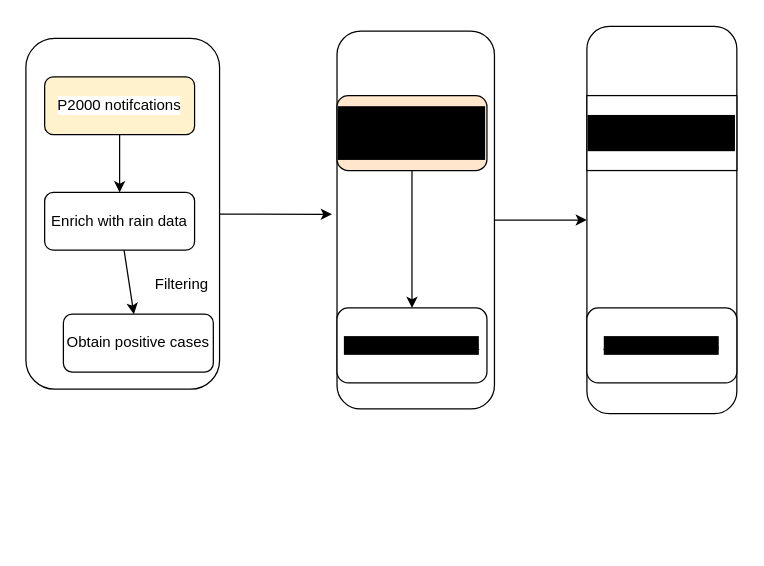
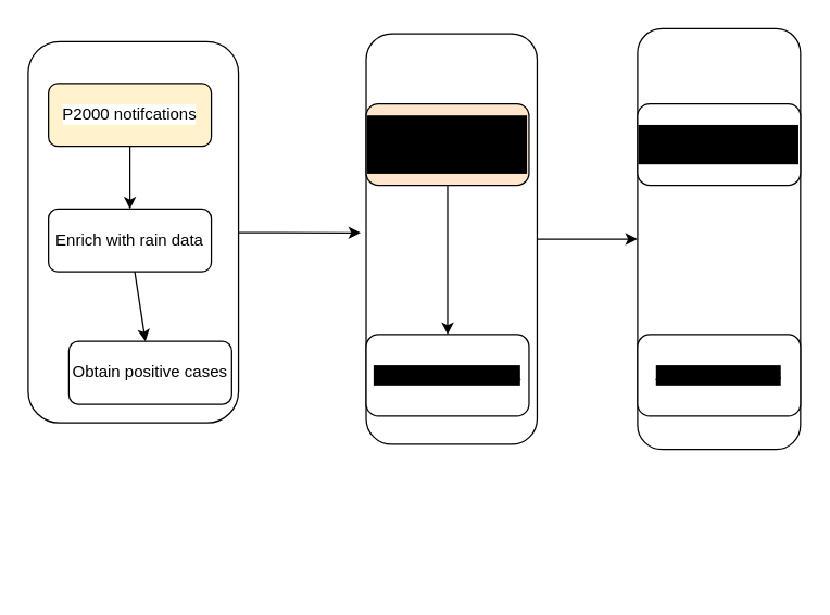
- <mxCell id="17" value="Merge positive and negative cases" style="whiteSpace=wrap;html=1;labelBackgroundColor=#000000;rounded=0;" parent="1" vertex="1"><mxGeometry x="469" y="76" width="120" height="60" as="geometry" /></mxCell>
+ <mxCell id="17" value="Merge positive and negative cases" style="rounded=1;whiteSpace=wrap;html=1;labelBackgroundColor=#000000;" parent="1" vertex="1"><mxGeometry x="469" y="76" width="120" height="60" as="geometry" /></mxCell>
- <mxCell id="9" value="Filtering" style="text;strokeColor=none;fillColor=none;align=center;verticalAlign=middle;rounded=0;whiteSpace=wrap;labelBackgroundColor=default;" parent="2" vertex="1"><mxGeometry x="80" y="154.167" width="60" height="23.125" as="geometry" /></mxCell>
